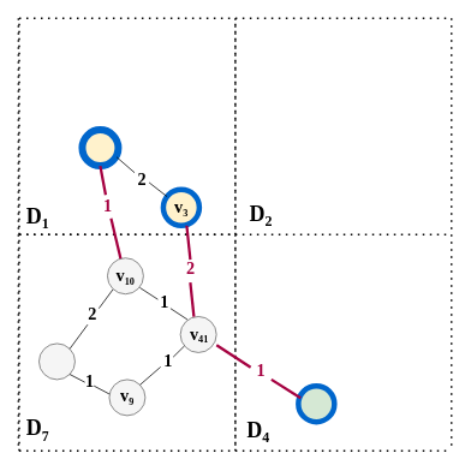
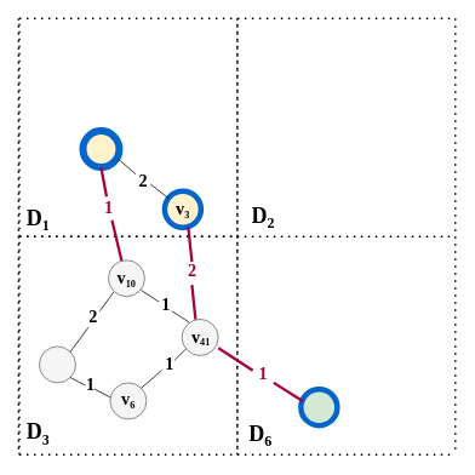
- <mxCell id="57" value="&lt;h2 style=&quot;&quot;&gt;&lt;font style=&quot;font-size: 19px;&quot;&gt;v&lt;/font&gt;&lt;font style=&quot;font-size: 13.194px;&quot;&gt;&lt;sub&gt;9&lt;/sub&gt;&lt;/font&gt;&lt;/h2&gt;" style="text;html=1;strokeColor=none;fillColor=none;align=center;verticalAlign=middle;whiteSpace=wrap;rounded=0;fontFamily=Comic Sans MS;" vertex="1" parent="1"><mxGeometry x="130.83" y="431.5" width="20" height="17.5" as="geometry" /></mxCell>
+ <mxCell id="57" value="&lt;h2 style=&quot;&quot;&gt;&lt;font style=&quot;font-size: 19px;&quot;&gt;v&lt;/font&gt;&lt;font style=&quot;font-size: 13.194px;&quot;&gt;&lt;sub&gt;6&lt;/sub&gt;&lt;/font&gt;&lt;/h2&gt;" style="text;html=1;strokeColor=none;fillColor=none;align=center;verticalAlign=middle;whiteSpace=wrap;rounded=0;fontFamily=Comic Sans MS;" vertex="1" parent="1"><mxGeometry x="130.83" y="431.5" width="20" height="17.5" as="geometry" /></mxCell>
- <mxCell id="53" value="&lt;h1&gt;&lt;font face=&quot;Comic Sans MS&quot;&gt;D&lt;sub style=&quot;&quot;&gt;&lt;font style=&quot;font-size: 16px;&quot;&gt;7&lt;/font&gt;&lt;/sub&gt;&lt;/font&gt;&lt;/h1&gt;&lt;p&gt;&lt;br&gt;&lt;/p&gt;" style="text;html=1;strokeColor=none;fillColor=none;spacing=5;spacingTop=-20;whiteSpace=wrap;overflow=hidden;rounded=0;" vertex="1" parent="1"><mxGeometry x="23.83" y="455" width="49" height="44" as="geometry" /></mxCell>
+ <mxCell id="53" value="&lt;h1&gt;&lt;font face=&quot;Comic Sans MS&quot;&gt;D&lt;sub style=&quot;&quot;&gt;&lt;font style=&quot;font-size: 16px;&quot;&gt;3&lt;/font&gt;&lt;/sub&gt;&lt;/font&gt;&lt;/h1&gt;&lt;p&gt;&lt;br&gt;&lt;/p&gt;" style="text;html=1;strokeColor=none;fillColor=none;spacing=5;spacingTop=-20;whiteSpace=wrap;overflow=hidden;rounded=0;" vertex="1" parent="1"><mxGeometry x="23.83" y="455" width="49" height="44" as="geometry" /></mxCell>
- <mxCell id="23" value="&lt;h1&gt;&lt;font face=&quot;Comic Sans MS&quot;&gt;D&lt;sub style=&quot;&quot;&gt;&lt;font style=&quot;font-size: 16px;&quot;&gt;4&lt;/font&gt;&lt;/sub&gt;&lt;/font&gt;&lt;/h1&gt;&lt;p&gt;&lt;br&gt;&lt;/p&gt;" style="text;html=1;strokeColor=none;fillColor=none;spacing=5;spacingTop=-20;whiteSpace=wrap;overflow=hidden;rounded=0;" vertex="1" parent="1"><mxGeometry x="268.83" y="457" width="49" height="44" as="geometry" /></mxCell>
+ <mxCell id="23" value="&lt;h1&gt;&lt;font face=&quot;Comic Sans MS&quot;&gt;D&lt;sub style=&quot;&quot;&gt;&lt;font style=&quot;font-size: 16px;&quot;&gt;6&lt;/font&gt;&lt;/sub&gt;&lt;/font&gt;&lt;/h1&gt;&lt;p&gt;&lt;br&gt;&lt;/p&gt;" style="text;html=1;strokeColor=none;fillColor=none;spacing=5;spacingTop=-20;whiteSpace=wrap;overflow=hidden;rounded=0;" vertex="1" parent="1"><mxGeometry x="268.83" y="457" width="49" height="44" as="geometry" /></mxCell>
